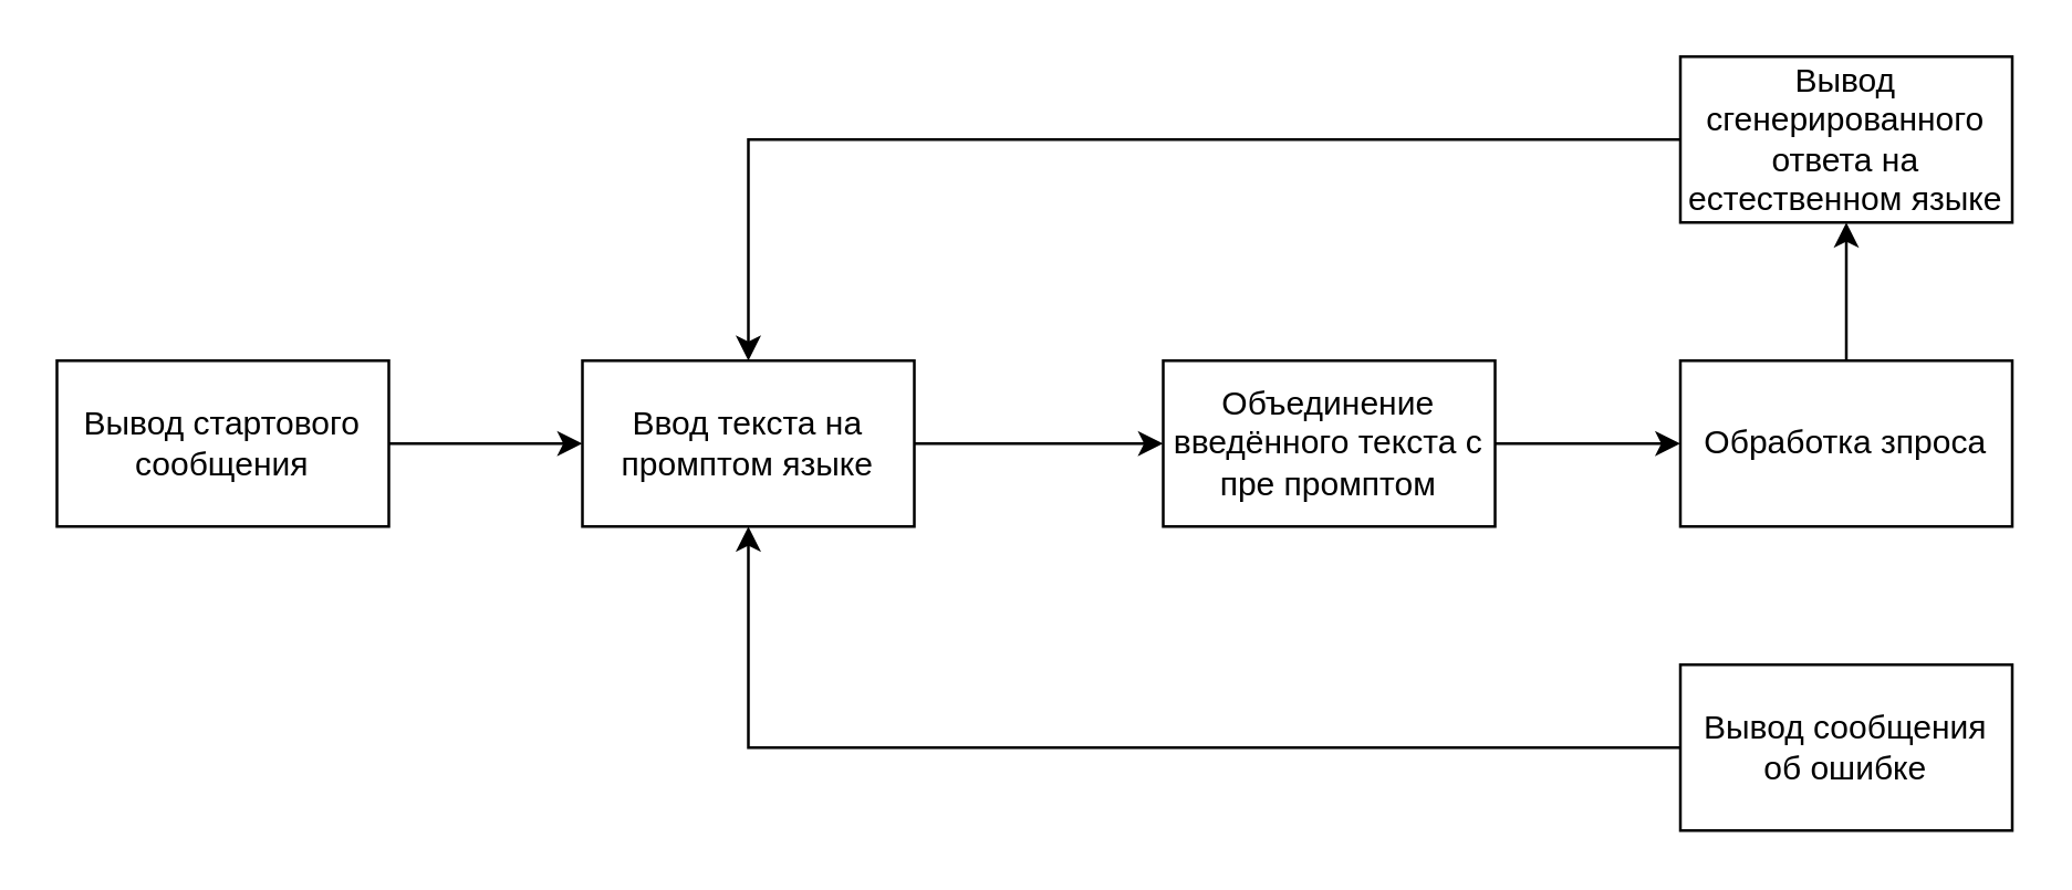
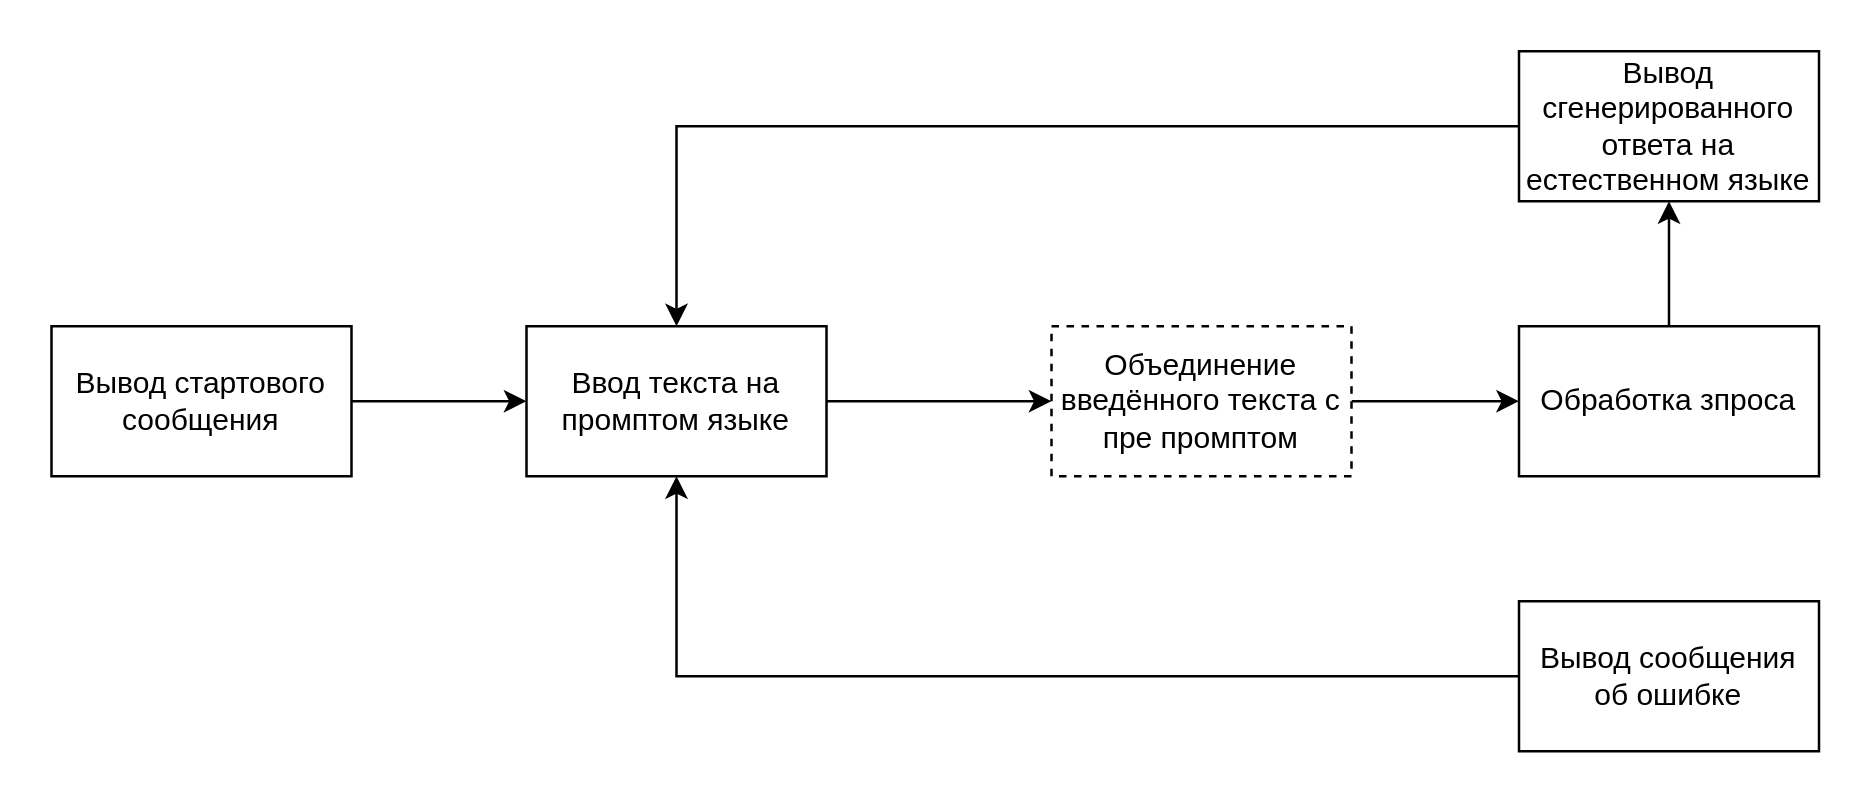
- <mxCell id="7" value="Объединение введённого текста с пре промптом" style="whiteSpace=wrap;html=1;" vertex="1" parent="1"><mxGeometry x="420" y="130" width="120" height="60" as="geometry" /></mxCell>
+ <mxCell id="7" value="Объединение введённого текста с пре промптом" style="whiteSpace=wrap;html=1;dashed=1;" vertex="1" parent="1"><mxGeometry x="420" y="130" width="120" height="60" as="geometry" /></mxCell>
